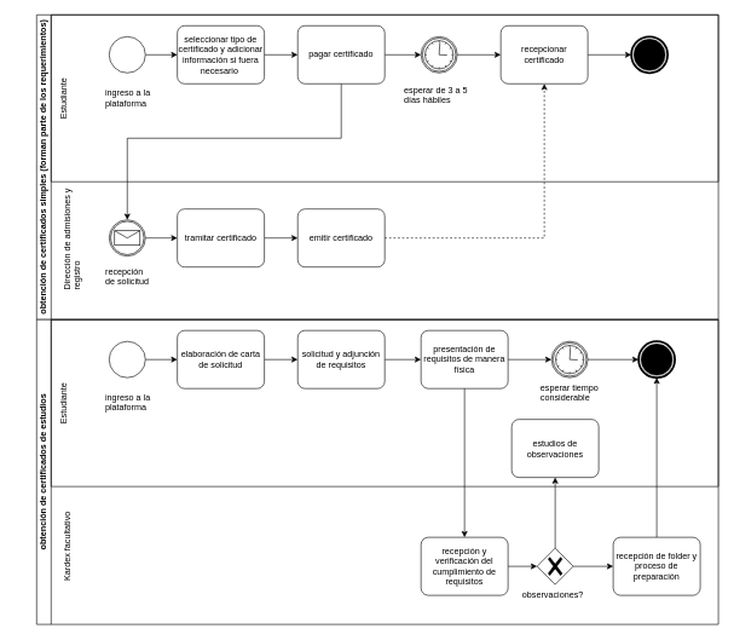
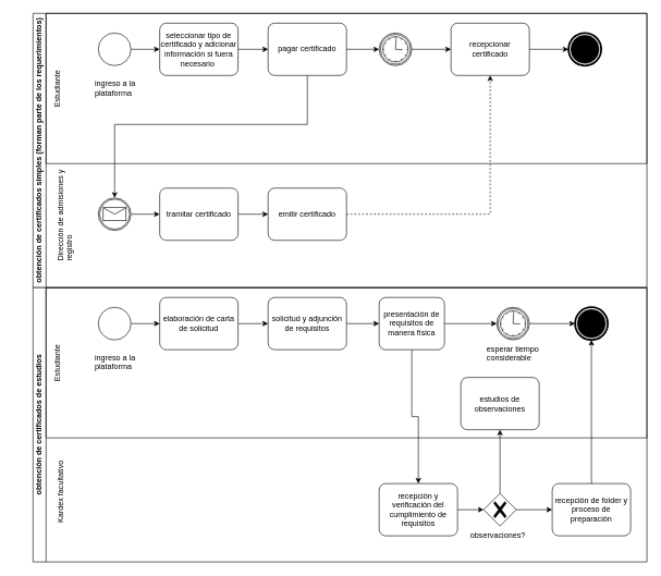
- <mxCell id="15" value="esperar de 3 a 5 días hábiles" style="text;whiteSpace=wrap;html=1;" vertex="1" parent="3"><mxGeometry x="485" y="90" width="100" height="40" as="geometry" /></mxCell>
- <mxCell id="21" value="recepción de solicitud" style="text;whiteSpace=wrap;html=1;" vertex="1" parent="2"><mxGeometry x="92.5" y="340" width="65" height="40" as="geometry" /></mxCell>
- <mxCell id="40" value="presentación de requisitos de manera física" style="points=[[0.25,0,0],[0.5,0,0],[0.75,0,0],[1,0.25,0],[1,0.5,0],[1,0.75,0],[0.75,1,0],[0.5,1,0],[0.25,1,0],[0,0.75,0],[0,0.5,0],[0,0.25,0]];shape=mxgraph.bpmn.task;whiteSpace=wrap;rectStyle=rounded;size=10;html=1;container=1;expand=0;collapsible=0;taskMarker=abstract;" vertex="1" parent="28"><mxGeometry x="510" y="15" width="120" height="80" as="geometry" /></mxCell>
+ <mxCell id="40" value="presentación de requisitos de manera física" style="points=[[0.25,0,0],[0.5,0,0],[0.75,0,0],[1,0.25,0],[1,0.5,0],[1,0.75,0],[0.75,1,0],[0.5,1,0],[0.25,1,0],[0,0.75,0],[0,0.5,0],[0,0.25,0]];shape=mxgraph.bpmn.task;whiteSpace=wrap;rectStyle=rounded;size=10;html=1;container=1;expand=0;collapsible=0;taskMarker=abstract;" vertex="1" parent="28"><mxGeometry x="510" y="15" width="100" height="80" as="geometry" /></mxCell>
